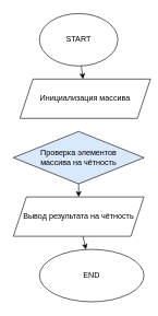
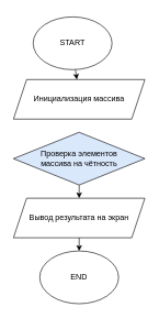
- <mxCell id="3" value="START" style="ellipse;whiteSpace=wrap;html=1;" vertex="1" parent="1"><mxGeometry x="60" y="20" width="120" height="80" as="geometry" /></mxCell>
+ <mxCell id="3" value="START" style="ellipse;whiteSpace=wrap;html=1;" vertex="1" parent="1"><mxGeometry x="50" y="25" width="120" height="80" as="geometry" /></mxCell>
- <mxCell id="4" value="Инициализация массива" style="shape=parallelogram;perimeter=parallelogramPerimeter;whiteSpace=wrap;html=1;fixedSize=1;" vertex="1" parent="1"><mxGeometry x="30" y="120" width="200" height="60" as="geometry" /></mxCell>
+ <mxCell id="4" value="Инициализация массива" style="shape=parallelogram;perimeter=parallelogramPerimeter;whiteSpace=wrap;html=1;fixedSize=1;" vertex="1" parent="1"><mxGeometry x="20" y="120" width="200" height="60" as="geometry" /></mxCell>
- <mxCell id="8" value="Вывод результата на чётность" style="shape=parallelogram;perimeter=parallelogramPerimeter;whiteSpace=wrap;html=1;fixedSize=1;" vertex="1" parent="1"><mxGeometry x="20" y="300" width="200" height="60" as="geometry" /></mxCell>
+ <mxCell id="8" value="Вывод результата на экран" style="shape=parallelogram;perimeter=parallelogramPerimeter;whiteSpace=wrap;html=1;fixedSize=1;" vertex="1" parent="1"><mxGeometry x="20" y="300" width="200" height="60" as="geometry" /></mxCell>
- <mxCell id="9" value="END" style="ellipse;whiteSpace=wrap;html=1;" vertex="1" parent="1"><mxGeometry x="60" y="380" width="160" height="80" as="geometry" /></mxCell>
+ <mxCell id="9" value="END" style="ellipse;whiteSpace=wrap;html=1;" vertex="1" parent="1"><mxGeometry x="60" y="380" width="120" height="80" as="geometry" /></mxCell>
